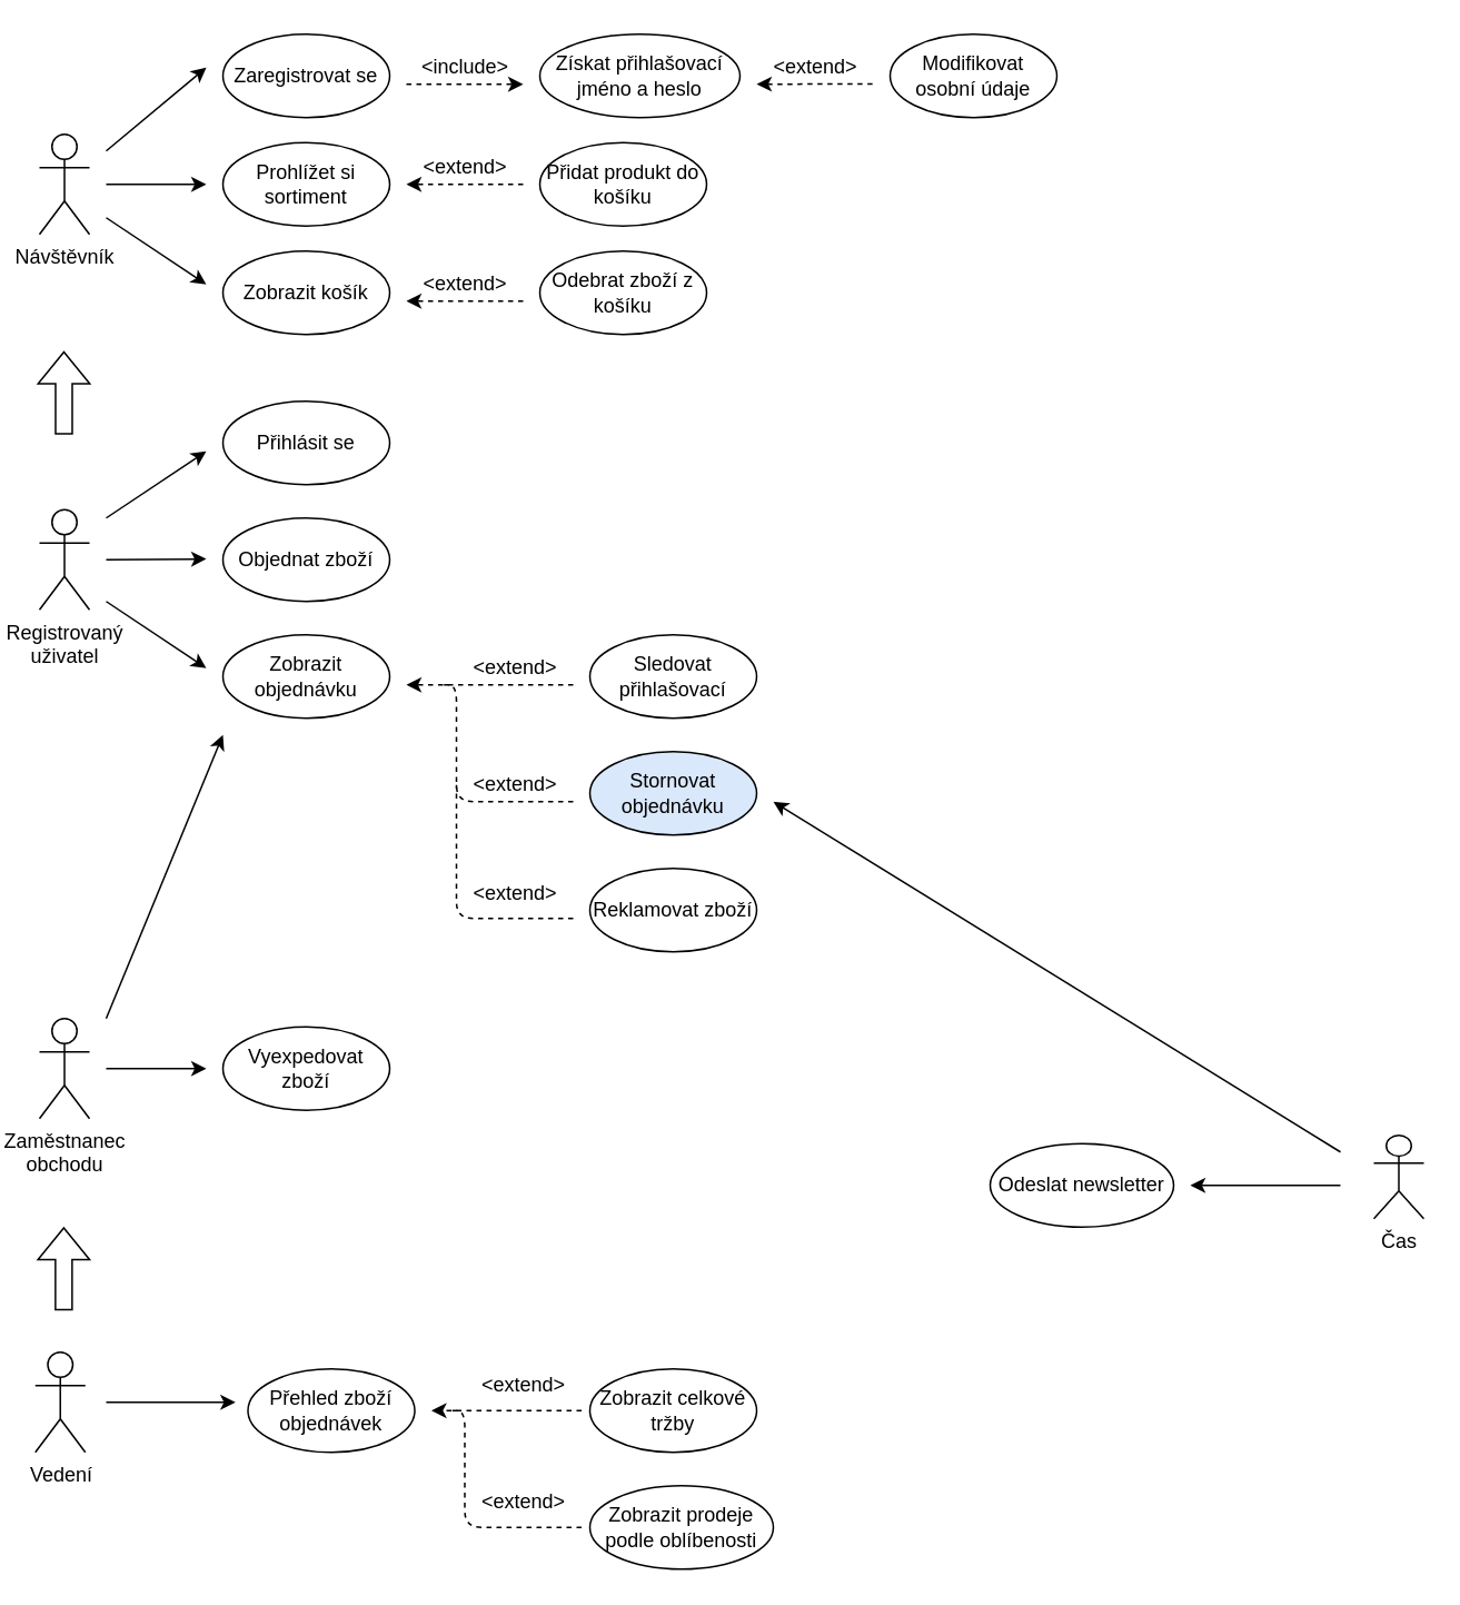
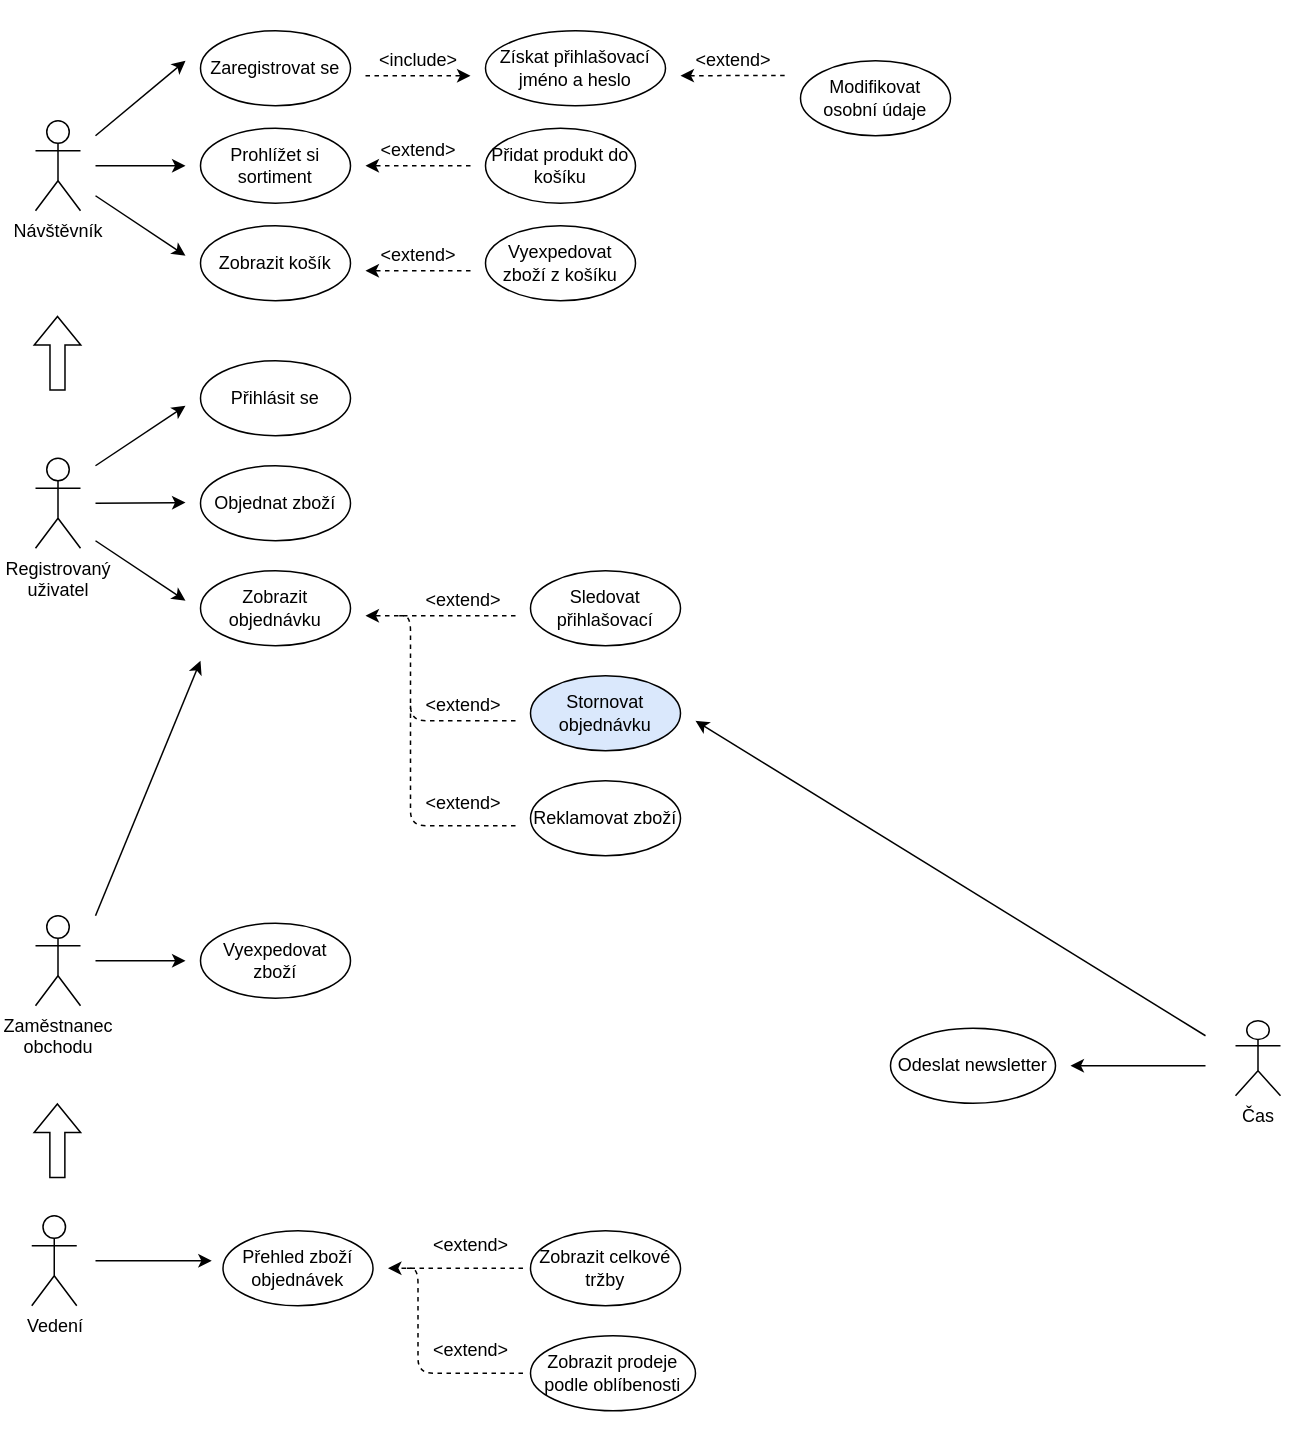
- <mxCell id="9" value="Modifikovat osobní údaje" style="ellipse;whiteSpace=wrap;html=1;" parent="1" vertex="1"><mxGeometry x="533" y="20" width="100" height="50" as="geometry" /></mxCell>
+ <mxCell id="9" value="Modifikovat osobní údaje" style="ellipse;whiteSpace=wrap;html=1;" parent="1" vertex="1"><mxGeometry x="533" y="40" width="100" height="50" as="geometry" /></mxCell>
- <mxCell id="8" value="Odebrat zboží z košíku" style="ellipse;whiteSpace=wrap;html=1;" parent="1" vertex="1"><mxGeometry x="323" y="150" width="100" height="50" as="geometry" /></mxCell>
+ <mxCell id="8" value="Vyexpedovat zboží z košíku" style="ellipse;whiteSpace=wrap;html=1;" parent="1" vertex="1"><mxGeometry x="323" y="150" width="100" height="50" as="geometry" /></mxCell>
